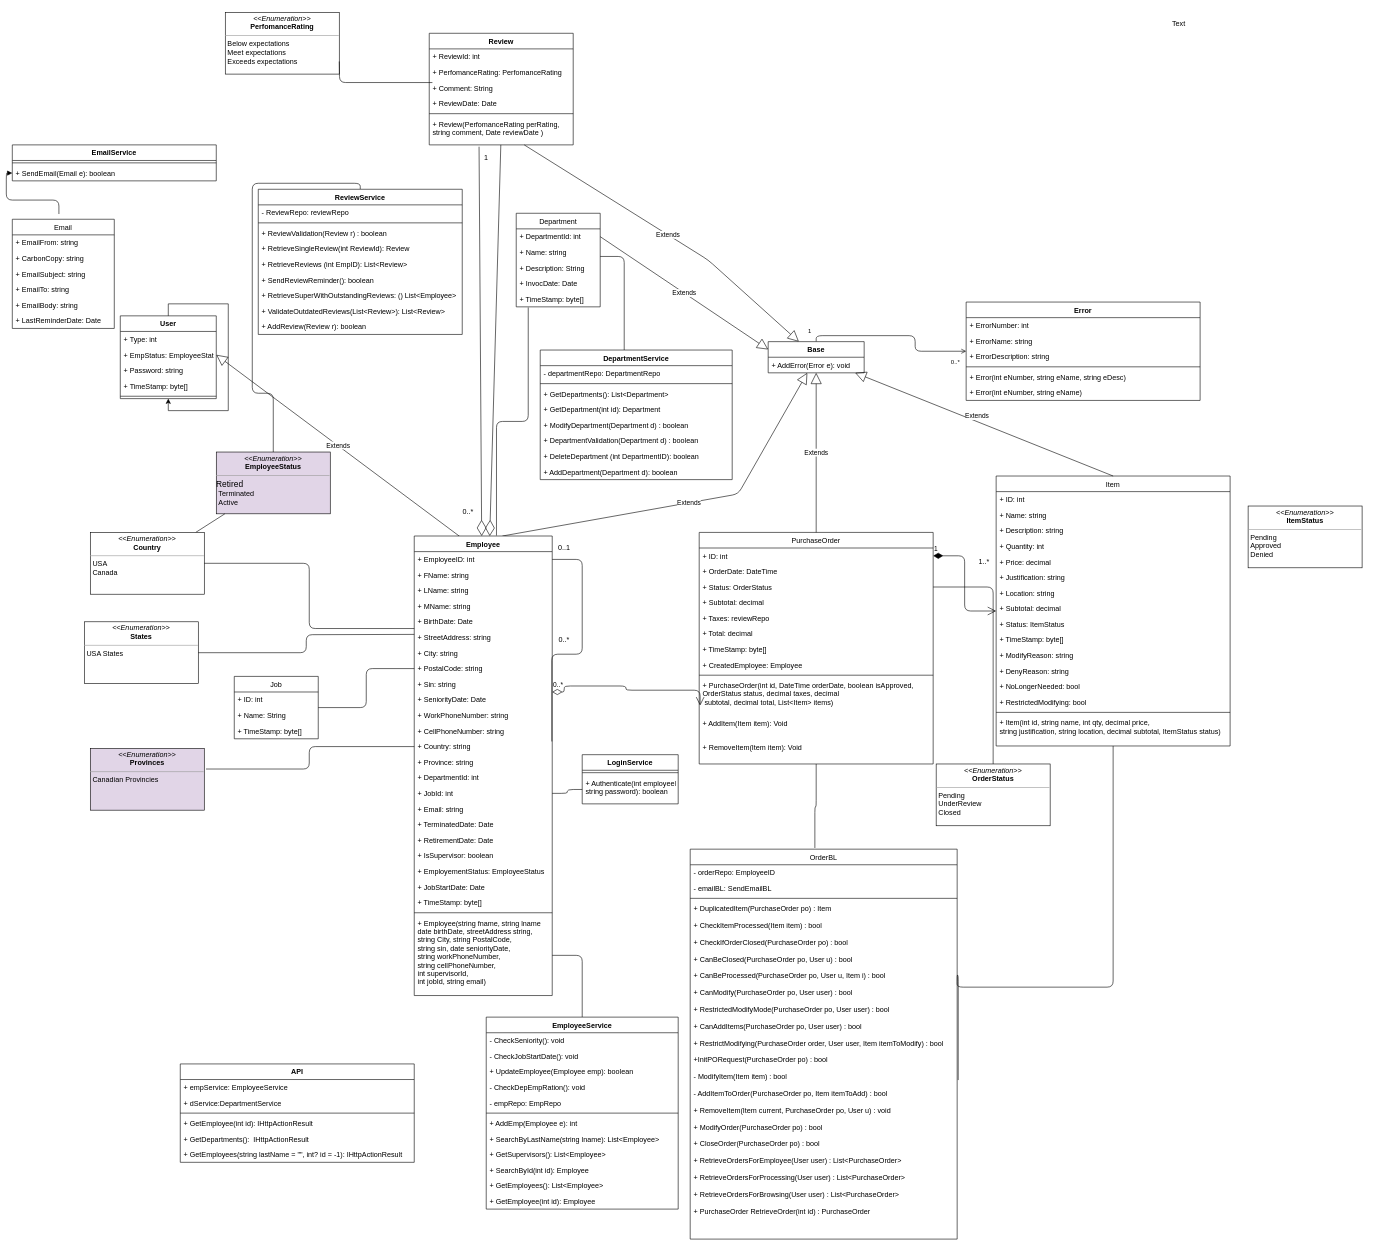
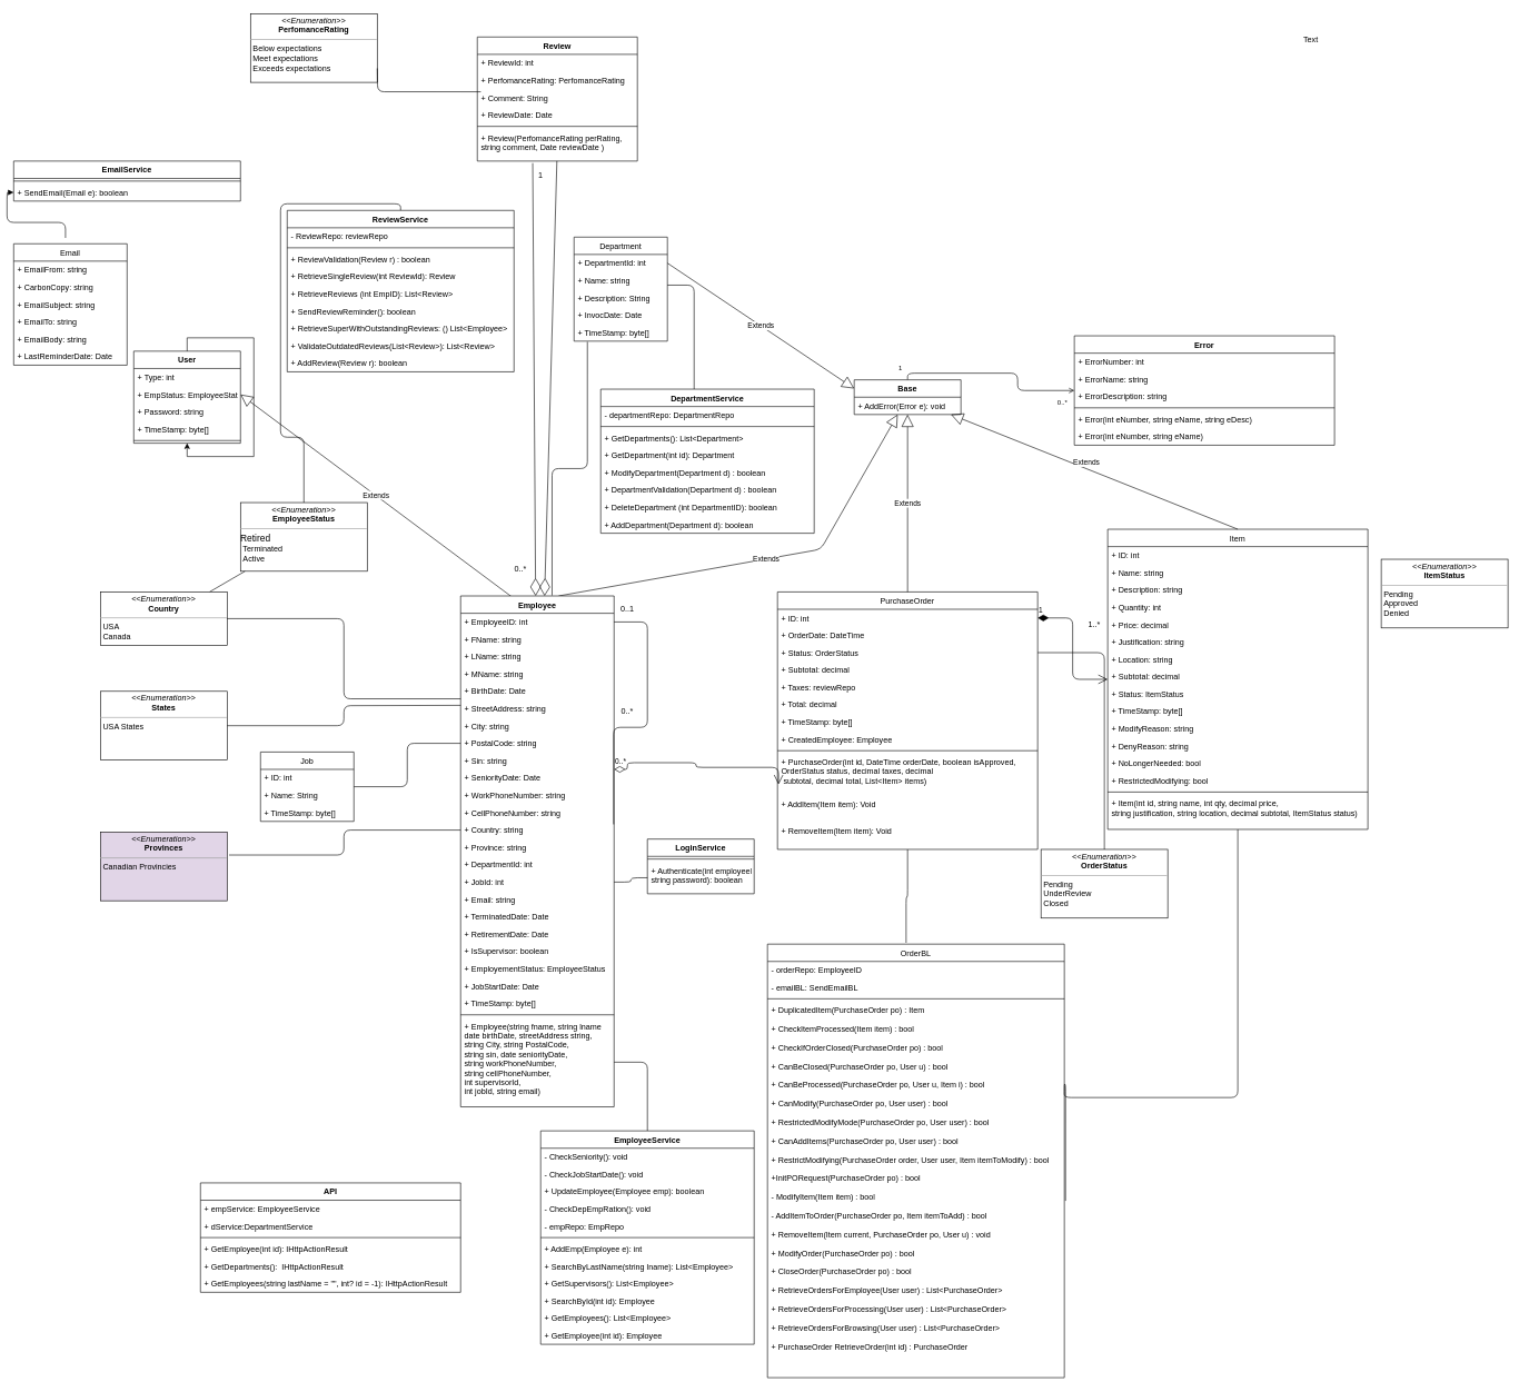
- <mxCell id="182" value="Text" style="text;html=1;align=center;verticalAlign=middle;resizable=0;points=[];autosize=1;" parent="1" vertex="1"><mxGeometry x="1944" y="29" width="40" height="20" as="geometry" /></mxCell>
+ <mxCell id="182" value="Text" style="text;html=1;align=center;verticalAlign=middle;resizable=0;points=[];autosize=1;" parent="1" vertex="1"><mxGeometry x="1944" y="49" width="40" height="20" as="geometry" /></mxCell>
- <mxCell id="44" value="Extends" style="endArrow=block;endSize=16;endFill=0;html=1;" parent="1" source="53" target="54" edge="1"><mxGeometry width="160" relative="1" as="geometry"><mxPoint x="870" y="389" as="sourcePoint" /><mxPoint x="1410.175" y="117" as="targetPoint" /><Array as="points"><mxPoint x="1180" y="433" /></Array></mxGeometry></mxCell>
- <mxCell id="32" value="&lt;p style=&quot;margin: 0px ; margin-top: 4px ; text-align: center&quot;&gt;&lt;i&gt;&amp;lt;&amp;lt;Enumeration&amp;gt;&amp;gt;&lt;/i&gt;&lt;br&gt;&lt;b&gt;EmployeeStatus&lt;/b&gt;&lt;/p&gt;&lt;hr size=&quot;1&quot;&gt;&lt;span style=&quot;font-family: , &amp;#34;blinkmacsystemfont&amp;#34; , &amp;#34;segoe ui&amp;#34; , &amp;#34;roboto&amp;#34; , &amp;#34;oxygen&amp;#34; , &amp;#34;ubuntu&amp;#34; , &amp;#34;fira sans&amp;#34; , &amp;#34;droid sans&amp;#34; , &amp;#34;helvetica neue&amp;#34; , sans-serif ; font-size: 14px&quot;&gt;Retired&lt;/span&gt;&lt;p style=&quot;margin: 0px ; margin-left: 4px&quot;&gt;Terminated&lt;/p&gt;&lt;p style=&quot;margin: 0px ; margin-left: 4px&quot;&gt;Active&lt;/p&gt;" style="verticalAlign=top;align=left;overflow=fill;fontSize=12;fontFamily=Helvetica;html=1;fillColor=#e1d5e7;" parent="1" vertex="1"><mxGeometry x="360" y="753" width="190" height="103" as="geometry" /></mxCell>
+ <mxCell id="32" value="&lt;p style=&quot;margin: 0px ; margin-top: 4px ; text-align: center&quot;&gt;&lt;i&gt;&amp;lt;&amp;lt;Enumeration&amp;gt;&amp;gt;&lt;/i&gt;&lt;br&gt;&lt;b&gt;EmployeeStatus&lt;/b&gt;&lt;/p&gt;&lt;hr size=&quot;1&quot;&gt;&lt;span style=&quot;font-family: , &amp;#34;blinkmacsystemfont&amp;#34; , &amp;#34;segoe ui&amp;#34; , &amp;#34;roboto&amp;#34; , &amp;#34;oxygen&amp;#34; , &amp;#34;ubuntu&amp;#34; , &amp;#34;fira sans&amp;#34; , &amp;#34;droid sans&amp;#34; , &amp;#34;helvetica neue&amp;#34; , sans-serif ; font-size: 14px&quot;&gt;Retired&lt;/span&gt;&lt;p style=&quot;margin: 0px ; margin-left: 4px&quot;&gt;Terminated&lt;/p&gt;&lt;p style=&quot;margin: 0px ; margin-left: 4px&quot;&gt;Active&lt;/p&gt;" style="verticalAlign=top;align=left;overflow=fill;fontSize=12;fontFamily=Helvetica;html=1;" parent="1" vertex="1"><mxGeometry x="360" y="753" width="190" height="103" as="geometry" /></mxCell>
- <mxCell id="12" value="&lt;p style=&quot;margin: 0px ; margin-top: 4px ; text-align: center&quot;&gt;&lt;i&gt;&amp;lt;&amp;lt;Enumeration&amp;gt;&amp;gt;&lt;/i&gt;&lt;br&gt;&lt;b&gt;ItemStatus&lt;/b&gt;&lt;/p&gt;&lt;hr size=&quot;1&quot;&gt;&lt;p style=&quot;margin: 0px ; margin-left: 4px&quot;&gt;Pending&lt;/p&gt;&lt;p style=&quot;margin: 0px ; margin-left: 4px&quot;&gt;Approved&lt;/p&gt;&lt;p style=&quot;margin: 0px ; margin-left: 4px&quot;&gt;Denied&lt;br&gt;&lt;/p&gt;" style="verticalAlign=top;align=left;overflow=fill;fontSize=12;fontFamily=Helvetica;html=1;" parent="1" vertex="1"><mxGeometry x="2080" y="843" width="190" height="103" as="geometry" /></mxCell>
+ <mxCell id="12" value="&lt;p style=&quot;margin: 0px ; margin-top: 4px ; text-align: center&quot;&gt;&lt;i&gt;&amp;lt;&amp;lt;Enumeration&amp;gt;&amp;gt;&lt;/i&gt;&lt;br&gt;&lt;b&gt;ItemStatus&lt;/b&gt;&lt;/p&gt;&lt;hr size=&quot;1&quot;&gt;&lt;p style=&quot;margin: 0px ; margin-left: 4px&quot;&gt;Pending&lt;/p&gt;&lt;p style=&quot;margin: 0px ; margin-left: 4px&quot;&gt;Approved&lt;/p&gt;&lt;p style=&quot;margin: 0px ; margin-left: 4px&quot;&gt;Denied&lt;br&gt;&lt;/p&gt;" style="verticalAlign=top;align=left;overflow=fill;fontSize=12;fontFamily=Helvetica;html=1;" parent="1" vertex="1"><mxGeometry x="2070" y="838" width="190" height="103" as="geometry" /></mxCell>
- <mxCell id="36" value="&lt;p style=&quot;margin: 0px ; margin-top: 4px ; text-align: center&quot;&gt;&lt;i&gt;&amp;lt;&amp;lt;Enumeration&amp;gt;&amp;gt;&lt;/i&gt;&lt;br&gt;&lt;b&gt;Country&lt;/b&gt;&lt;/p&gt;&lt;hr size=&quot;1&quot;&gt;&lt;p style=&quot;margin: 0px ; margin-left: 4px&quot;&gt;USA&lt;/p&gt;&lt;p style=&quot;margin: 0px ; margin-left: 4px&quot;&gt;Canada&lt;/p&gt;&lt;p style=&quot;margin: 0px ; margin-left: 4px&quot;&gt;&lt;br&gt;&lt;/p&gt;" style="verticalAlign=top;align=left;overflow=fill;fontSize=12;fontFamily=Helvetica;html=1;" parent="1" vertex="1"><mxGeometry x="150" y="887" width="190" height="103" as="geometry" /></mxCell>
+ <mxCell id="36" value="&lt;p style=&quot;margin: 0px ; margin-top: 4px ; text-align: center&quot;&gt;&lt;i&gt;&amp;lt;&amp;lt;Enumeration&amp;gt;&amp;gt;&lt;/i&gt;&lt;br&gt;&lt;b&gt;Country&lt;/b&gt;&lt;/p&gt;&lt;hr size=&quot;1&quot;&gt;&lt;p style=&quot;margin: 0px ; margin-left: 4px&quot;&gt;USA&lt;/p&gt;&lt;p style=&quot;margin: 0px ; margin-left: 4px&quot;&gt;Canada&lt;/p&gt;&lt;p style=&quot;margin: 0px ; margin-left: 4px&quot;&gt;&lt;br&gt;&lt;/p&gt;" style="verticalAlign=top;align=left;overflow=fill;fontSize=12;fontFamily=Helvetica;html=1;" parent="1" vertex="1"><mxGeometry x="150" y="887" width="190" height="80" as="geometry" /></mxCell>
- <mxCell id="37" value="&lt;p style=&quot;margin: 0px ; margin-top: 4px ; text-align: center&quot;&gt;&lt;i&gt;&amp;lt;&amp;lt;Enumeration&amp;gt;&amp;gt;&lt;/i&gt;&lt;br&gt;&lt;b&gt;States&lt;/b&gt;&lt;/p&gt;&lt;hr size=&quot;1&quot;&gt;&lt;p style=&quot;margin: 0px ; margin-left: 4px&quot;&gt;USA States&amp;nbsp;&lt;/p&gt;&lt;p style=&quot;margin: 0px ; margin-left: 4px&quot;&gt;&lt;br&gt;&lt;/p&gt;" style="verticalAlign=top;align=left;overflow=fill;fontSize=12;fontFamily=Helvetica;html=1;" parent="1" vertex="1"><mxGeometry x="140" y="1036" width="190" height="103" as="geometry" /></mxCell>
+ <mxCell id="37" value="&lt;p style=&quot;margin: 0px ; margin-top: 4px ; text-align: center&quot;&gt;&lt;i&gt;&amp;lt;&amp;lt;Enumeration&amp;gt;&amp;gt;&lt;/i&gt;&lt;br&gt;&lt;b&gt;States&lt;/b&gt;&lt;/p&gt;&lt;hr size=&quot;1&quot;&gt;&lt;p style=&quot;margin: 0px ; margin-left: 4px&quot;&gt;USA States&amp;nbsp;&lt;/p&gt;&lt;p style=&quot;margin: 0px ; margin-left: 4px&quot;&gt;&lt;br&gt;&lt;/p&gt;" style="verticalAlign=top;align=left;overflow=fill;fontSize=12;fontFamily=Helvetica;html=1;" parent="1" vertex="1"><mxGeometry x="150" y="1036" width="190" height="103" as="geometry" /></mxCell>
